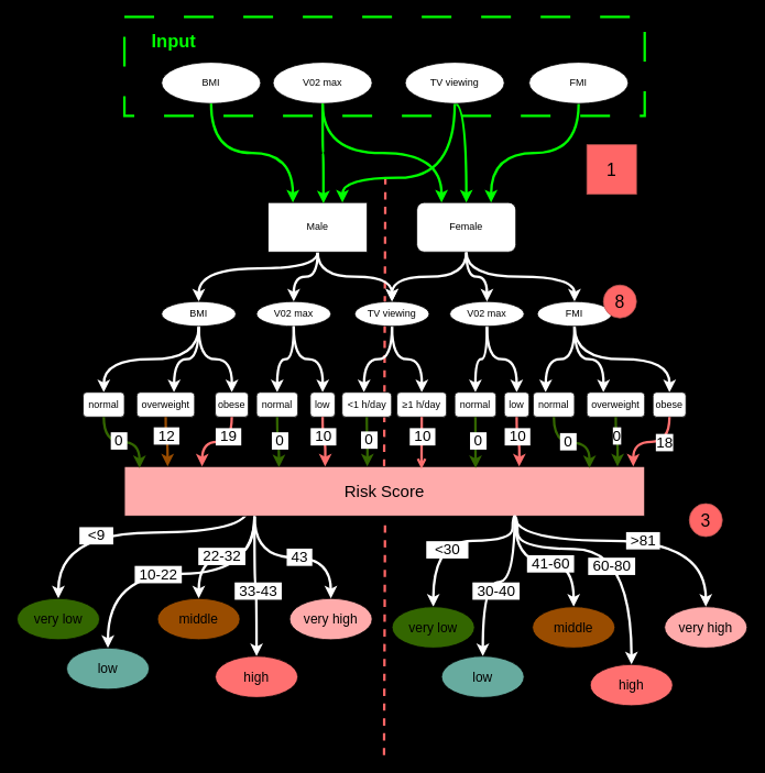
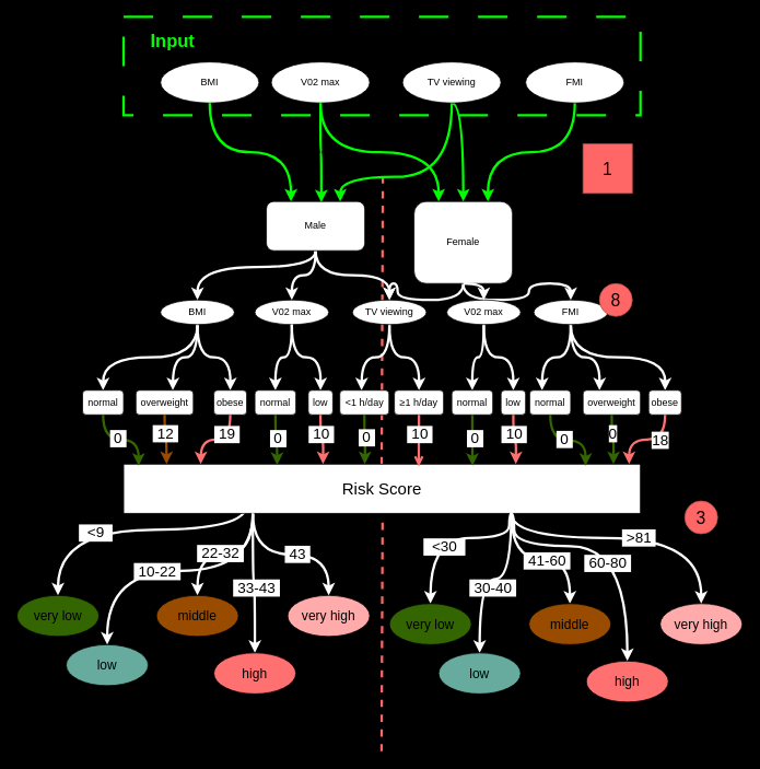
- <mxCell id="10" value="Male" style="whiteSpace=wrap;html=1;rounded=0;" vertex="1" parent="1"><mxGeometry x="324" y="245" width="120" height="60" as="geometry" /></mxCell>
+ <mxCell id="10" value="Male" style="rounded=1;whiteSpace=wrap;html=1;" vertex="1" parent="1"><mxGeometry x="324" y="245" width="120" height="60" as="geometry" /></mxCell>
- <mxCell id="6" value="Female" style="rounded=1;whiteSpace=wrap;html=1;" vertex="1" parent="1"><mxGeometry x="504" y="245" width="120" height="60" as="geometry" /></mxCell>
+ <mxCell id="6" value="Female" style="rounded=1;whiteSpace=wrap;html=1;" vertex="1" parent="1"><mxGeometry x="504" y="245" width="120" height="100" as="geometry" /></mxCell>
- <mxCell id="49" value="&lt;font style=&quot;font-size: 20px;&quot;&gt;Risk Score&lt;/font&gt;" style="rounded=0;whiteSpace=wrap;html=1;fillColor=#ffabab;" vertex="1" parent="1"><mxGeometry x="150" y="565" width="630" height="60" as="geometry" /></mxCell>
+ <mxCell id="49" value="&lt;font style=&quot;font-size: 20px;&quot;&gt;Risk Score&lt;/font&gt;" style="rounded=0;whiteSpace=wrap;html=1;" vertex="1" parent="1"><mxGeometry x="150" y="565" width="630" height="60" as="geometry" /></mxCell>
